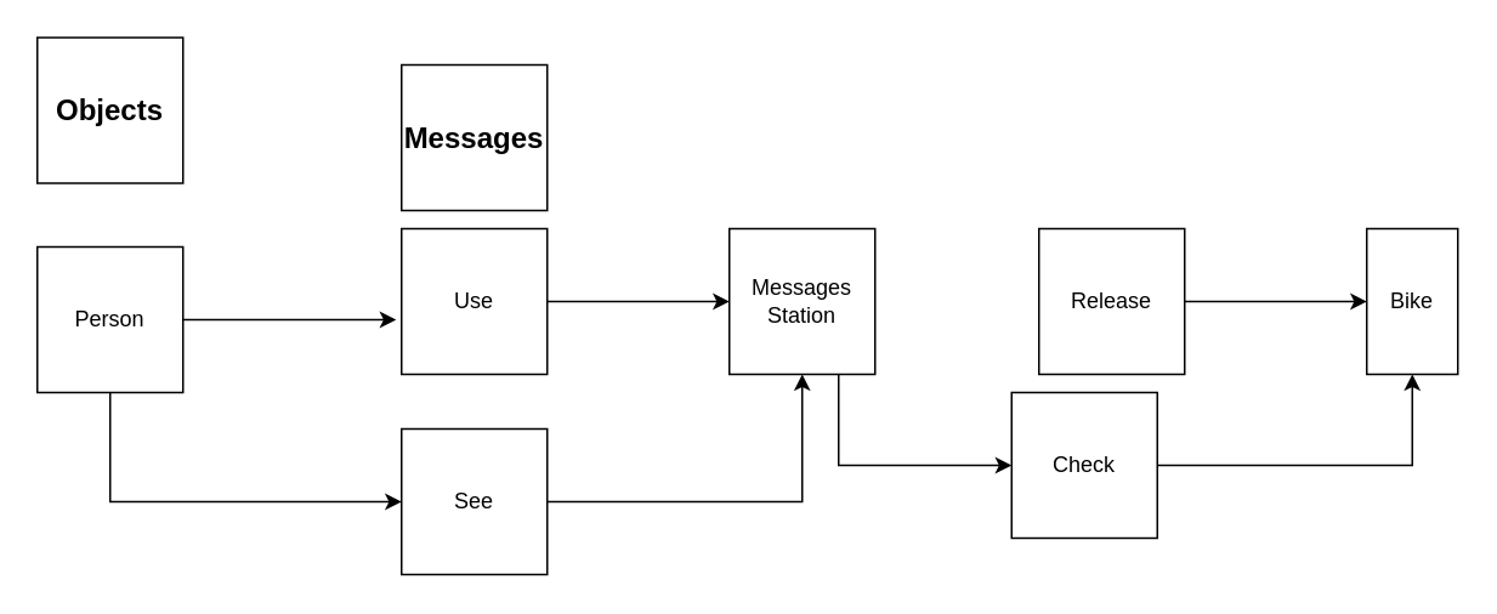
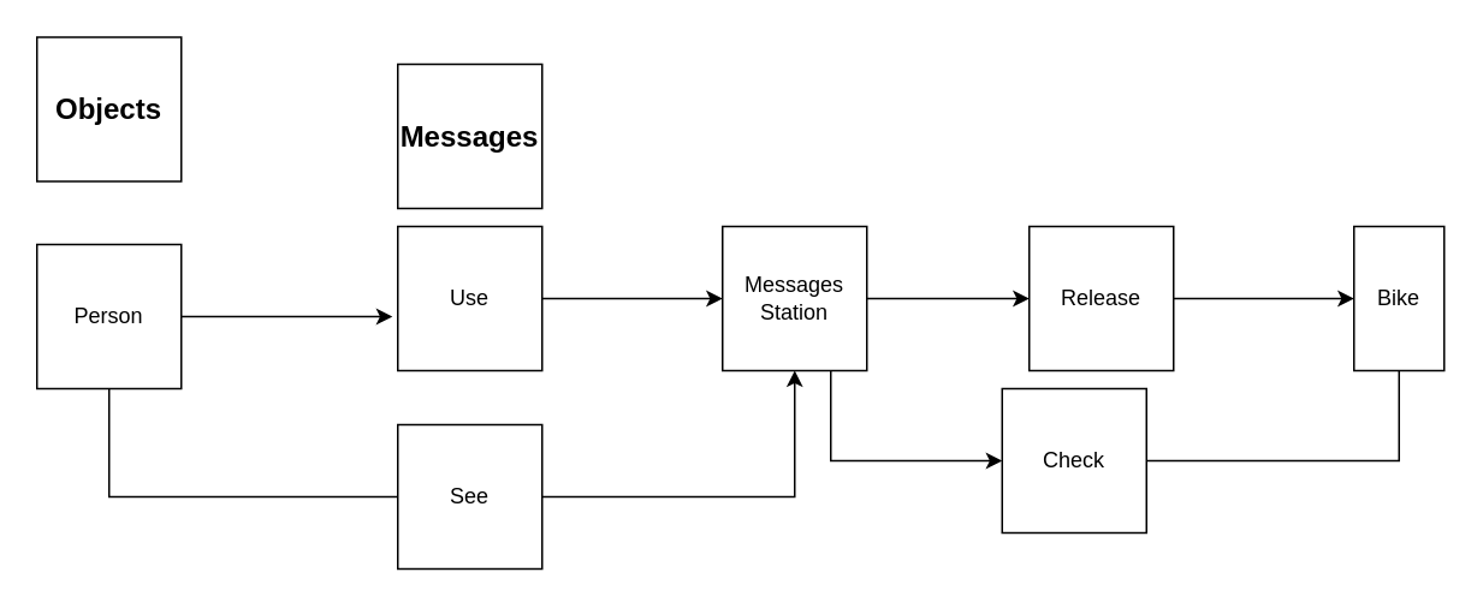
+ <mxCell id="12" style="edgeStyle=orthogonalEdgeStyle;rounded=0;orthogonalLoop=1;jettySize=auto;html=1;exitX=1;exitY=0.5;exitDx=0;exitDy=0;fontSize=16;" edge="1" parent="1" source="14" target="11"><mxGeometry relative="1" as="geometry" /></mxCell>
- <mxCell id="17" style="edgeStyle=orthogonalEdgeStyle;rounded=0;orthogonalLoop=1;jettySize=auto;html=1;exitX=1;exitY=0.5;exitDx=0;exitDy=0;entryX=0.5;entryY=1;entryDx=0;entryDy=0;fontSize=16;" edge="1" parent="1" source="18" target="9"><mxGeometry relative="1" as="geometry" /></mxCell>
+ <mxCell id="17" style="edgeStyle=orthogonalEdgeStyle;rounded=0;orthogonalLoop=1;jettySize=auto;html=1;exitX=1;exitY=0.5;exitDx=0;exitDy=0;entryX=0.5;entryY=1;entryDx=0;entryDy=0;fontSize=16;endArrow=none;" edge="1" parent="1" source="18" target="9"><mxGeometry relative="1" as="geometry" /></mxCell>
- <mxCell id="5" style="edgeStyle=orthogonalEdgeStyle;rounded=0;orthogonalLoop=1;jettySize=auto;html=1;exitX=0.5;exitY=1;exitDx=0;exitDy=0;entryX=0;entryY=0.5;entryDx=0;entryDy=0;fontSize=16;" edge="1" parent="1" source="6" target="16"><mxGeometry relative="1" as="geometry" /></mxCell>
+ <mxCell id="5" style="edgeStyle=orthogonalEdgeStyle;rounded=0;orthogonalLoop=1;jettySize=auto;html=1;exitX=0.5;exitY=1;exitDx=0;exitDy=0;entryX=0;entryY=0.5;entryDx=0;entryDy=0;fontSize=16;endArrow=none;" edge="1" parent="1" source="6" target="16"><mxGeometry relative="1" as="geometry" /></mxCell>
